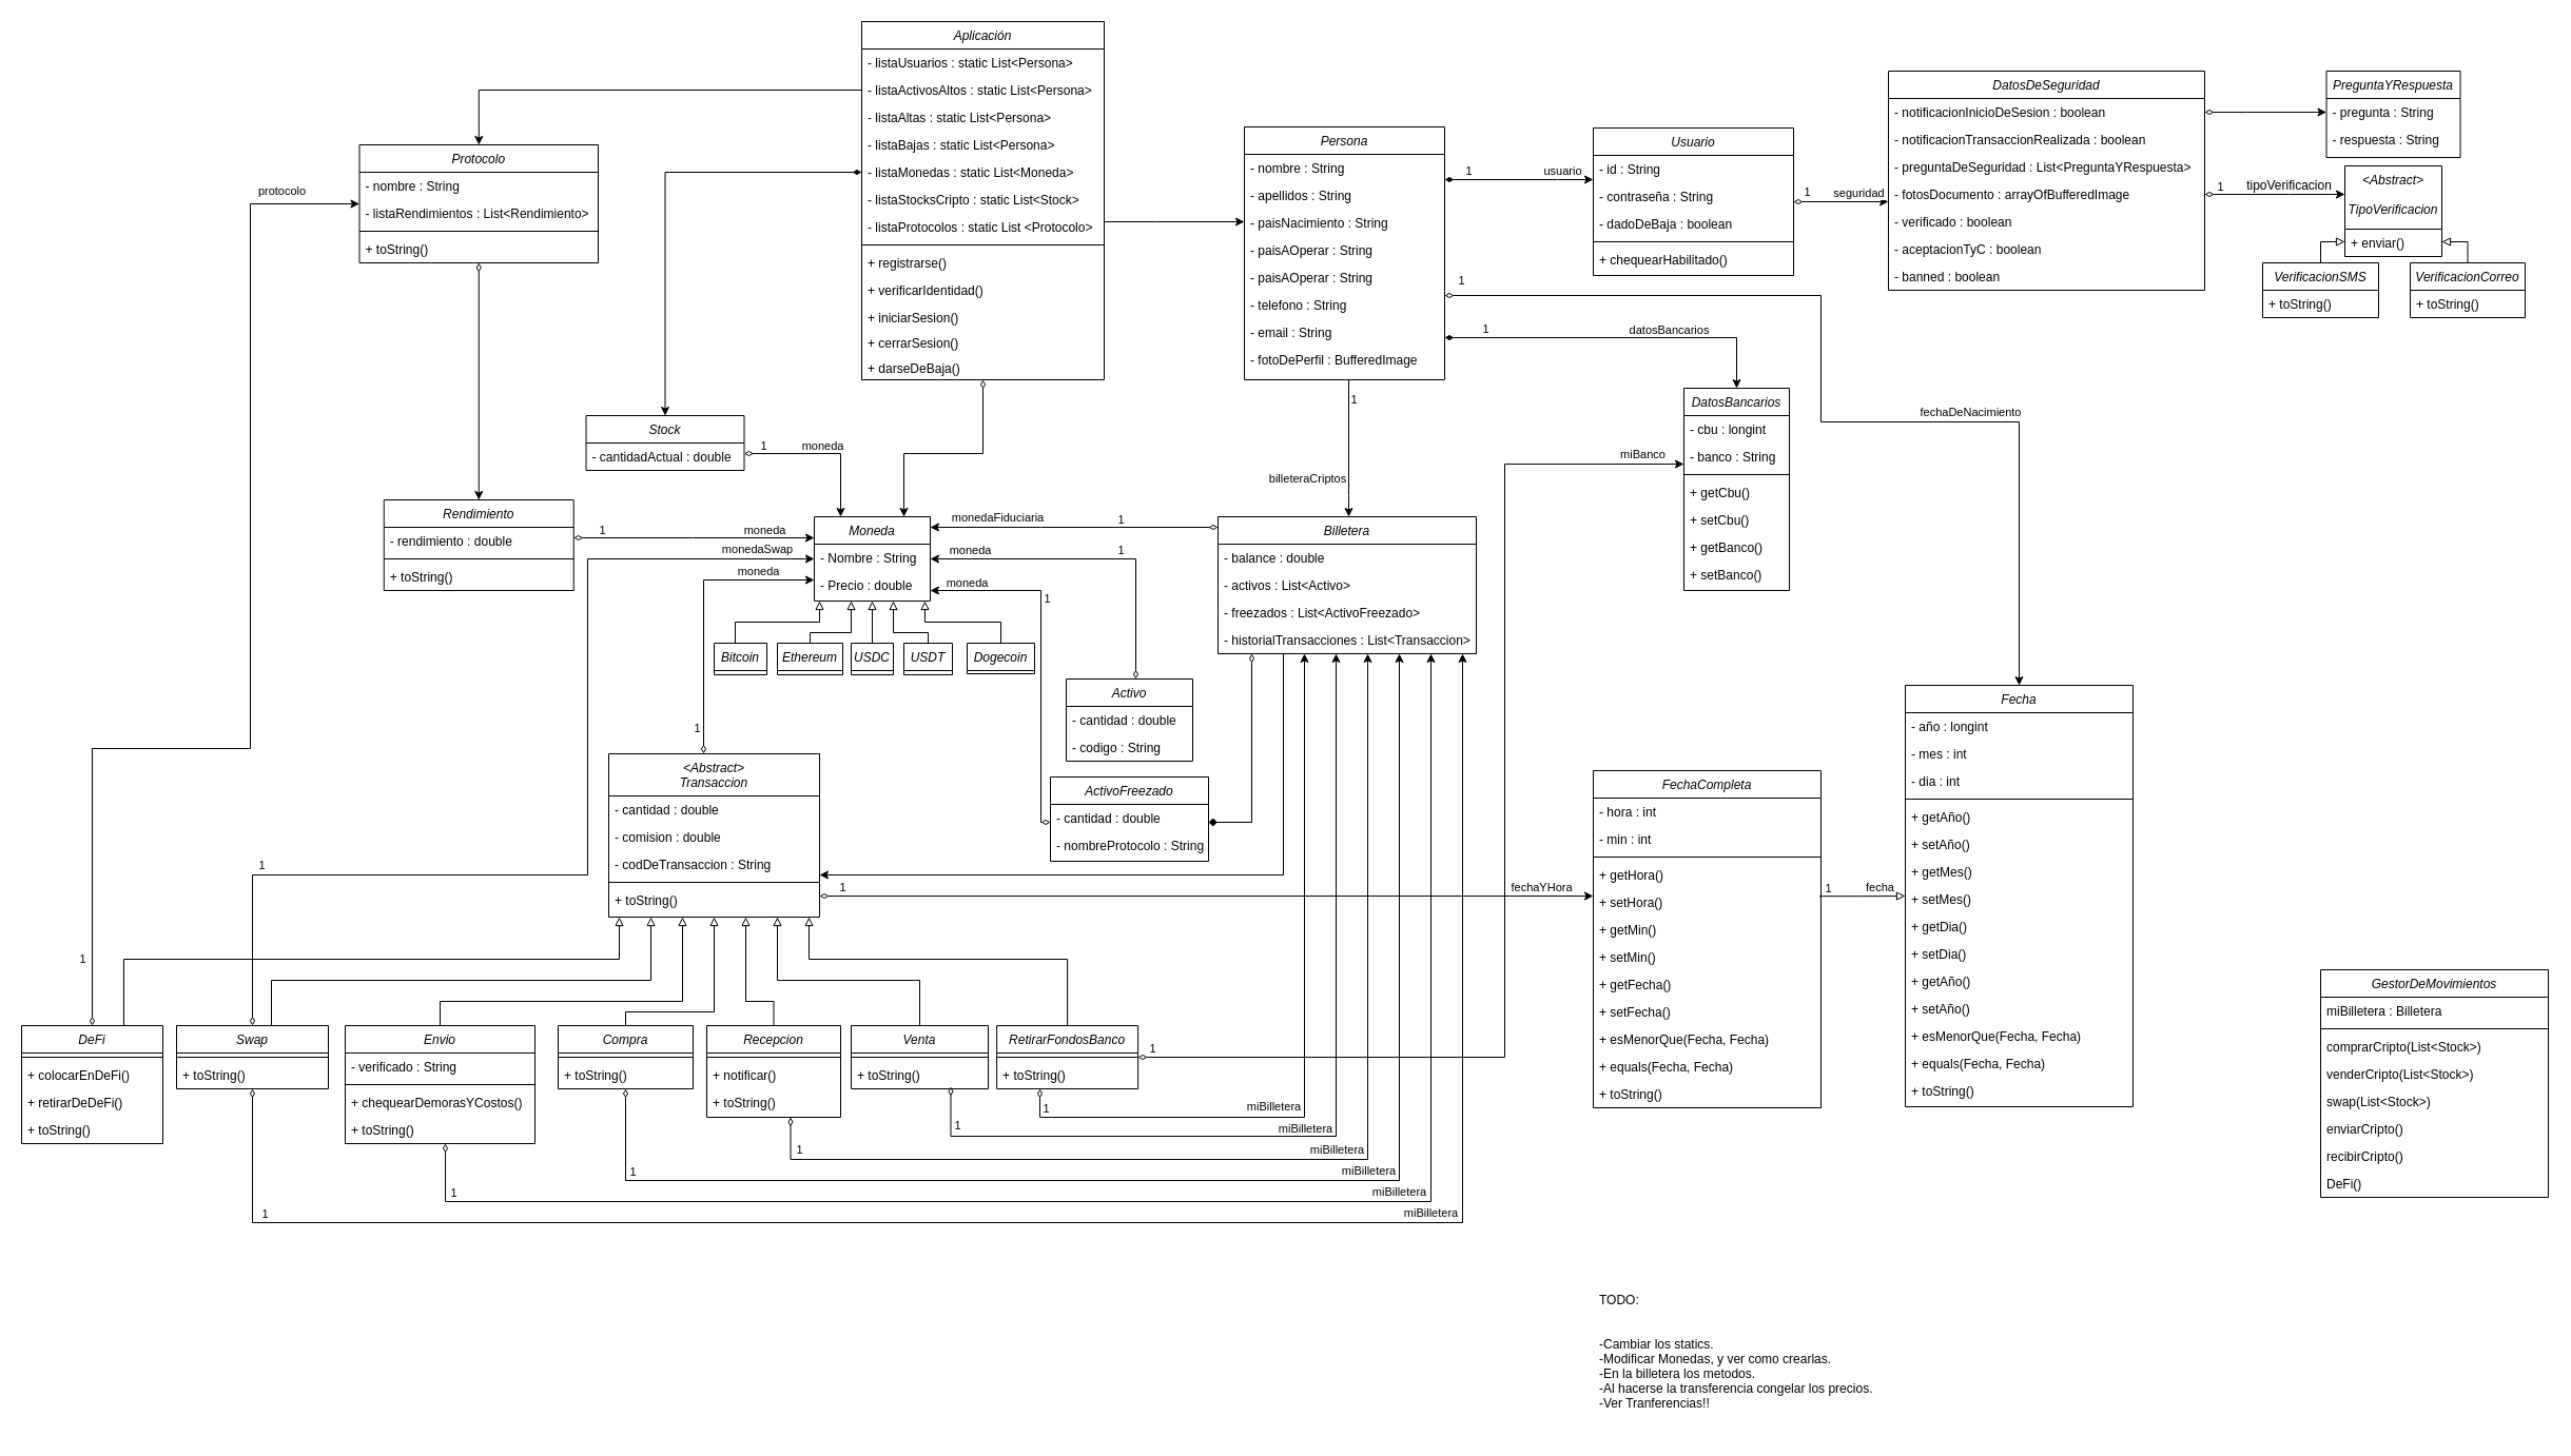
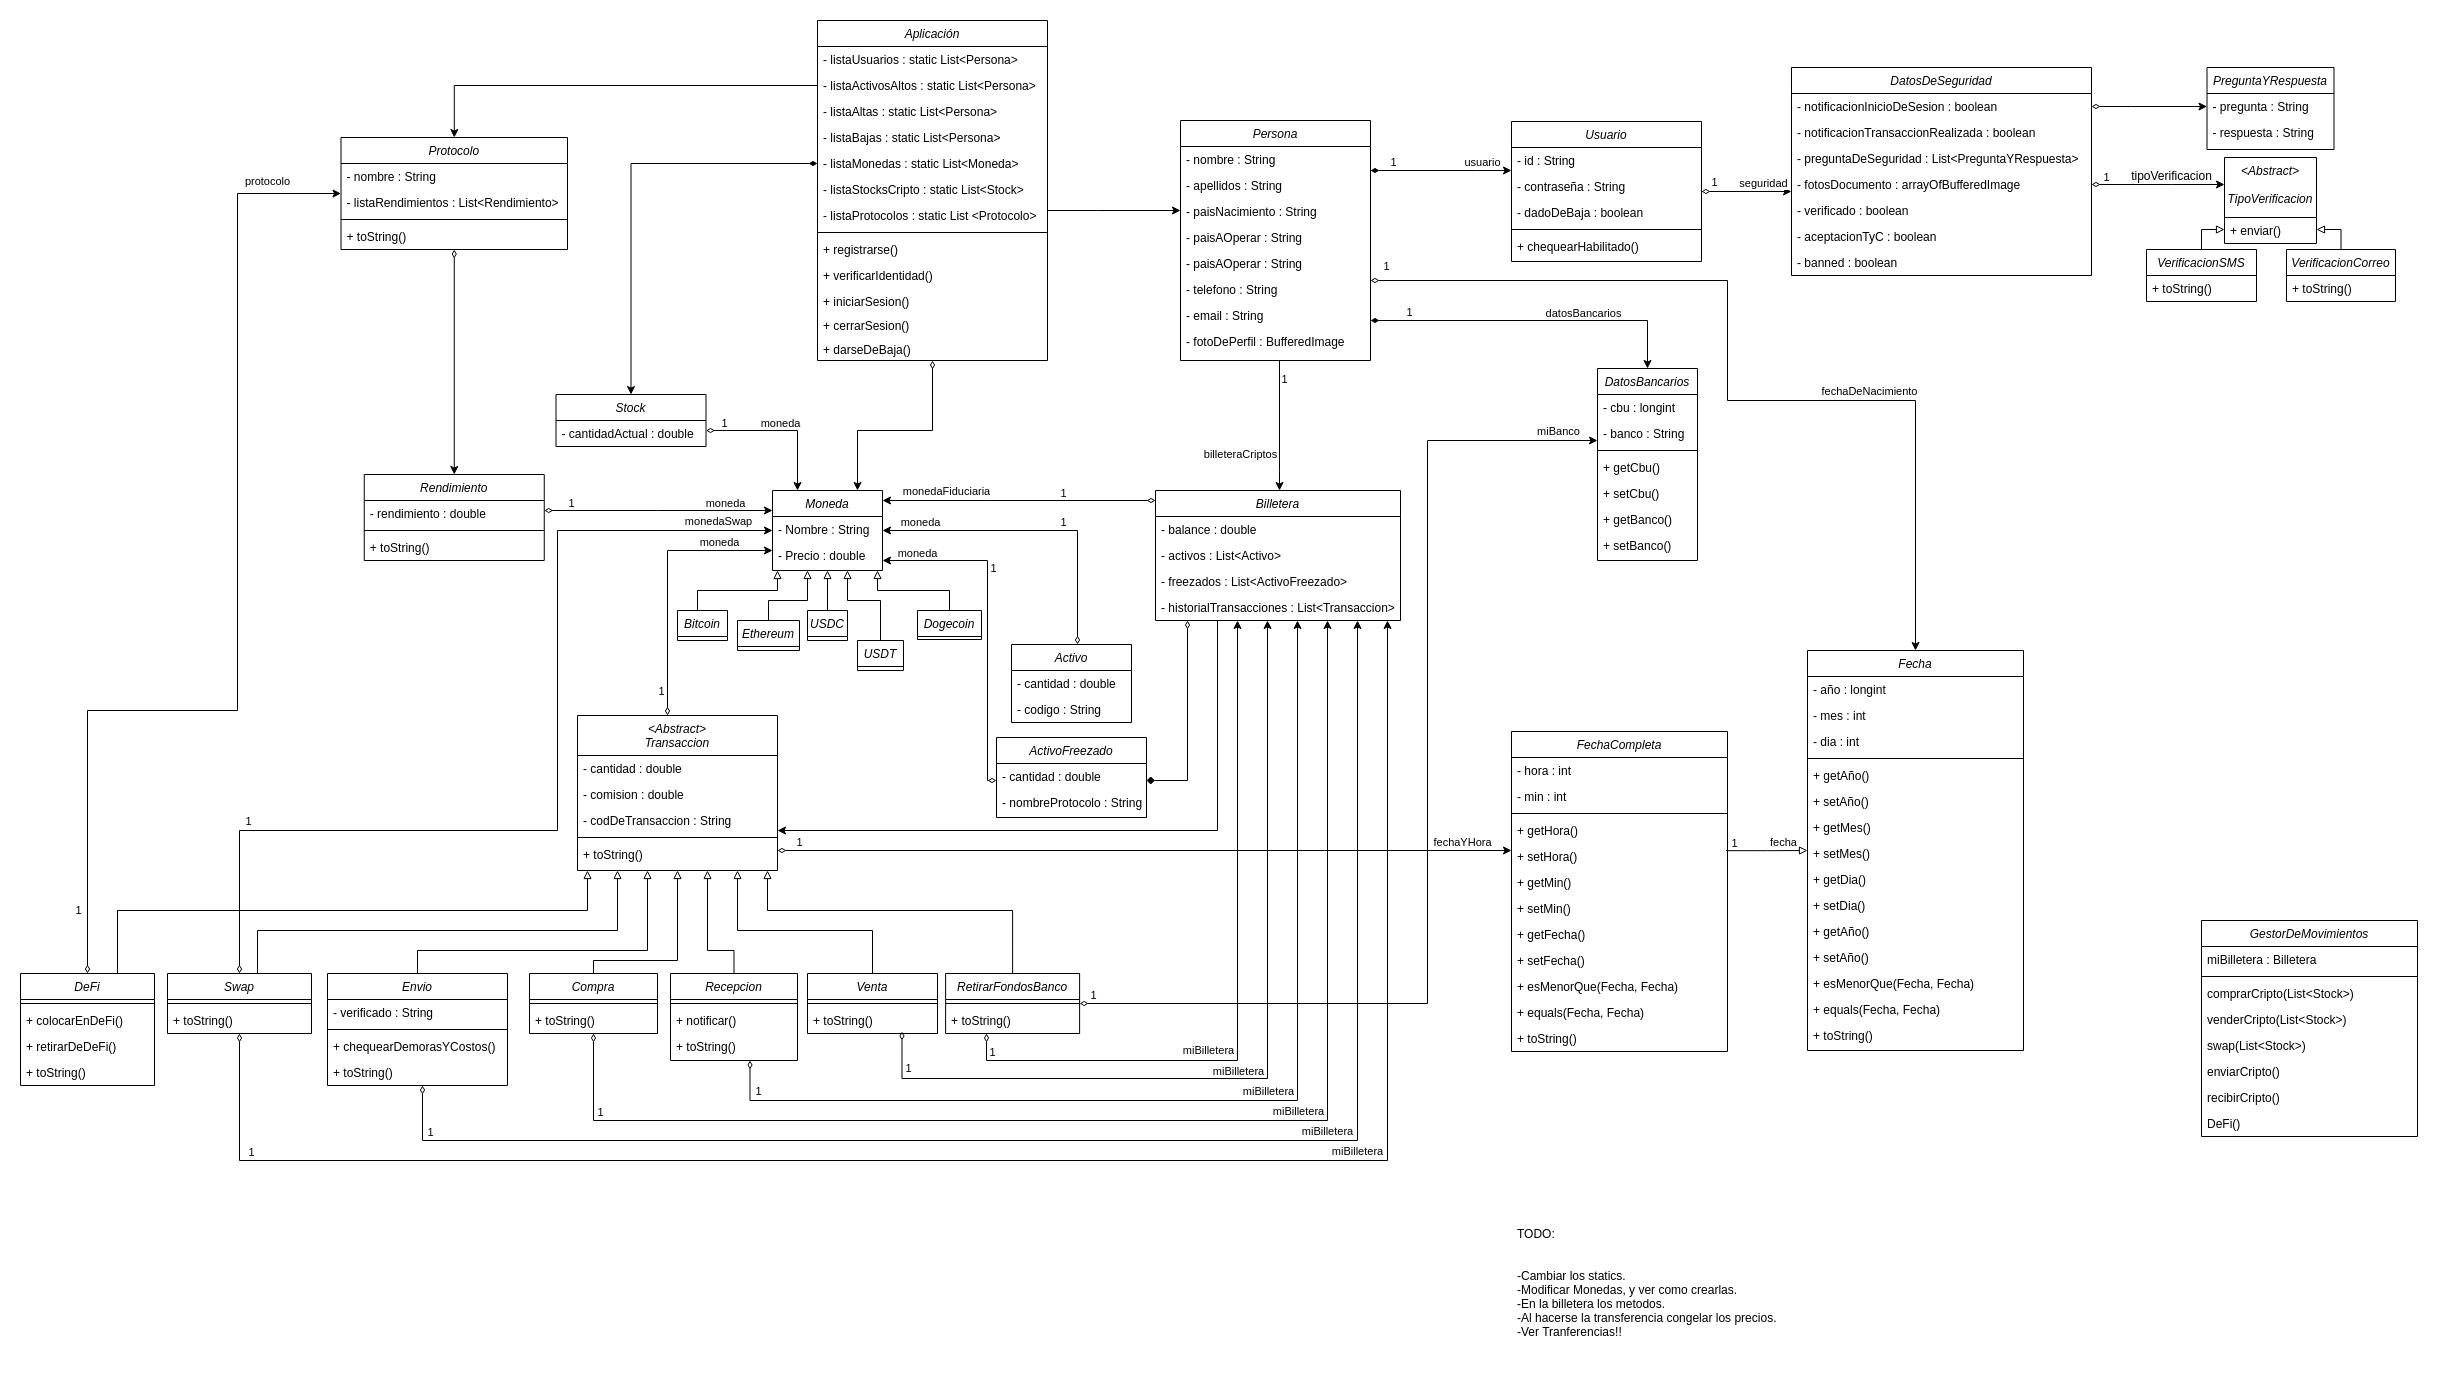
- <mxCell id="168" value="Ethereum" style="swimlane;fontStyle=2;align=center;verticalAlign=top;childLayout=stackLayout;horizontal=1;startSize=26;horizontalStack=0;resizeParent=1;resizeLast=0;collapsible=1;marginBottom=0;rounded=0;shadow=0;strokeWidth=1;fontSize=12;" parent="1" vertex="1"><mxGeometry x="737" y="610" width="62" height="30" as="geometry"><mxRectangle x="550" y="140" width="160" height="26" as="alternateBounds" /></mxGeometry></mxCell>
+ <mxCell id="168" value="Ethereum" style="swimlane;fontStyle=2;align=center;verticalAlign=top;childLayout=stackLayout;horizontal=1;startSize=26;horizontalStack=0;resizeParent=1;resizeLast=0;collapsible=1;marginBottom=0;rounded=0;shadow=0;strokeWidth=1;fontSize=12;" parent="1" vertex="1"><mxGeometry x="737" y="620" width="62" height="30" as="geometry"><mxRectangle x="550" y="140" width="160" height="26" as="alternateBounds" /></mxGeometry></mxCell>
- <mxCell id="172" value="USDT" style="swimlane;fontStyle=2;align=center;verticalAlign=top;childLayout=stackLayout;horizontal=1;startSize=26;horizontalStack=0;resizeParent=1;resizeLast=0;collapsible=1;marginBottom=0;rounded=0;shadow=0;strokeWidth=1;fontSize=12;" parent="1" vertex="1"><mxGeometry x="857" y="610" width="46" height="30" as="geometry"><mxRectangle x="550" y="140" width="160" height="26" as="alternateBounds" /></mxGeometry></mxCell>
+ <mxCell id="172" value="USDT" style="swimlane;fontStyle=2;align=center;verticalAlign=top;childLayout=stackLayout;horizontal=1;startSize=26;horizontalStack=0;resizeParent=1;resizeLast=0;collapsible=1;marginBottom=0;rounded=0;shadow=0;strokeWidth=1;fontSize=12;" parent="1" vertex="1"><mxGeometry x="857" y="640" width="46" height="30" as="geometry"><mxRectangle x="550" y="140" width="160" height="26" as="alternateBounds" /></mxGeometry></mxCell>
